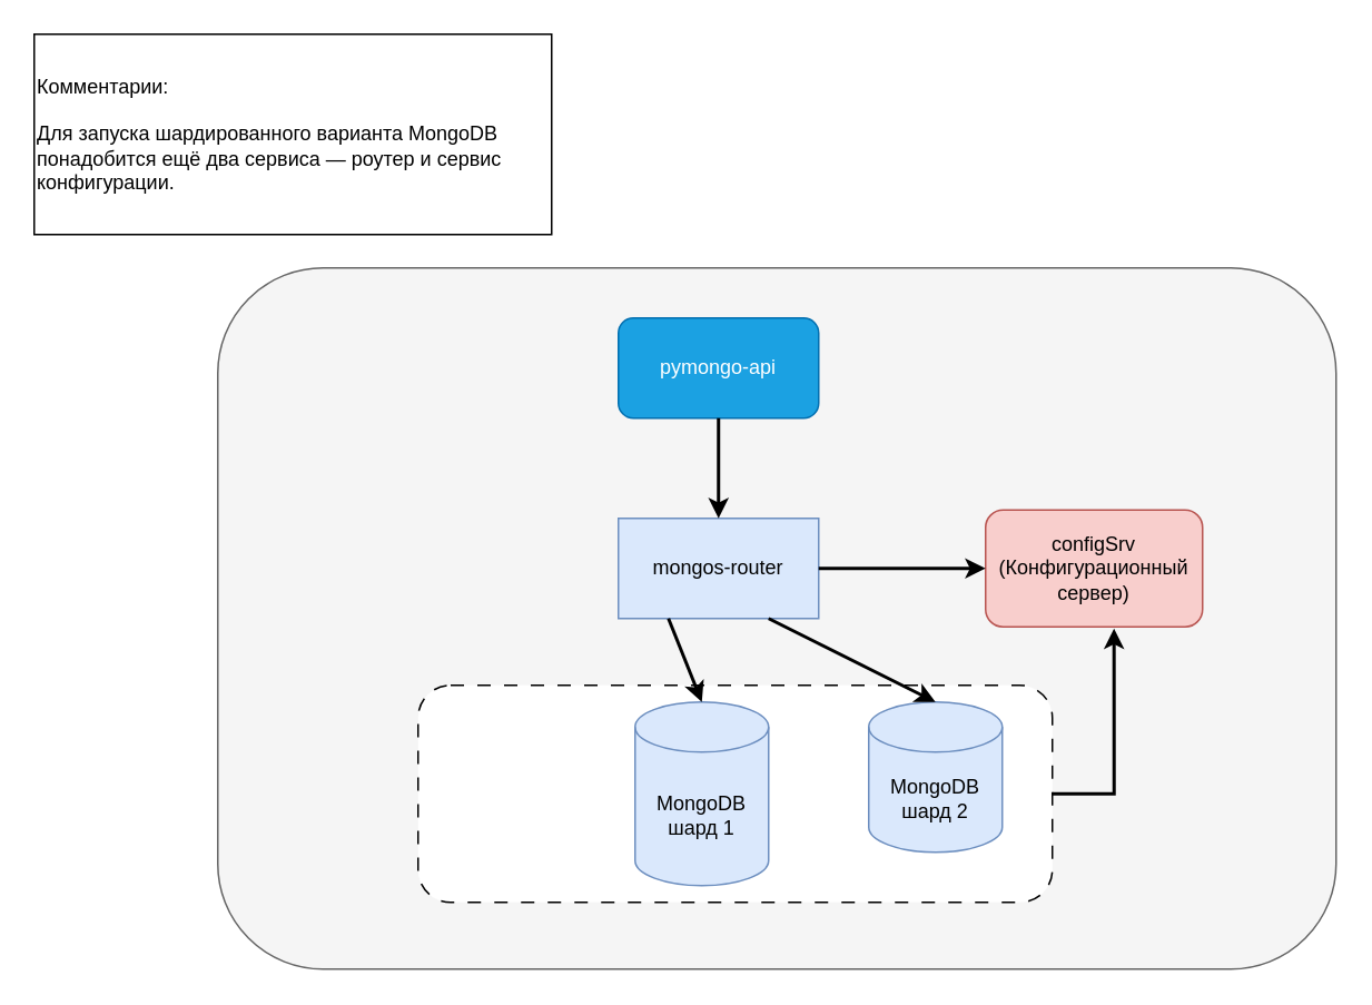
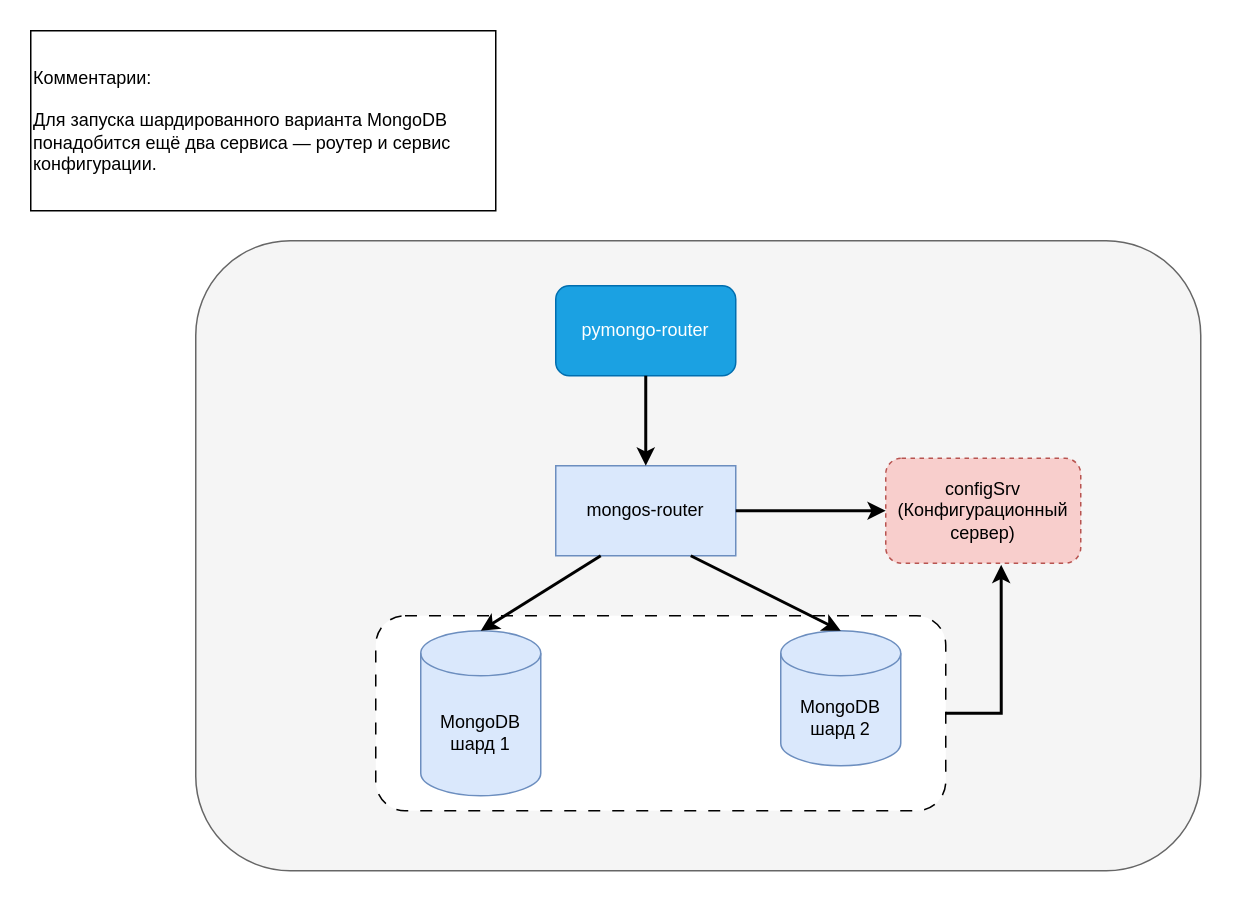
- <mxCell id="4" value="pymongo-api" style="rounded=1;whiteSpace=wrap;html=1;fillColor=#1ba1e2;fontColor=#ffffff;strokeColor=#006EAF;" parent="1" vertex="1"><mxGeometry x="370" y="190" width="120" height="60" as="geometry" /></mxCell>
+ <mxCell id="4" value="pymongo-router" style="rounded=1;whiteSpace=wrap;html=1;fillColor=#1ba1e2;fontColor=#ffffff;strokeColor=#006EAF;" parent="1" vertex="1"><mxGeometry x="370" y="190" width="120" height="60" as="geometry" /></mxCell>
- <mxCell id="9" value="configSrv&lt;div&gt;(Конфигурационный сервер)&lt;/div&gt;" style="rounded=1;whiteSpace=wrap;html=1;fillColor=#f8cecc;strokeColor=#b85450;" vertex="1" parent="1"><mxGeometry x="590" y="305" width="130" height="70" as="geometry" /></mxCell>
+ <mxCell id="9" value="configSrv&lt;div&gt;(Конфигурационный сервер)&lt;/div&gt;" style="rounded=1;whiteSpace=wrap;html=1;fillColor=#f8cecc;strokeColor=#b85450;dashed=1;" vertex="1" parent="1"><mxGeometry x="590" y="305" width="130" height="70" as="geometry" /></mxCell>
- <mxCell id="5" value="MongoDB&lt;div&gt;шард 1&lt;/div&gt;" style="shape=cylinder3;whiteSpace=wrap;html=1;boundedLbl=1;backgroundOutline=1;size=15;fillColor=#dae8fc;strokeColor=#6c8ebf;" vertex="1" parent="1"><mxGeometry x="380" y="420" width="80" height="110" as="geometry" /></mxCell>
+ <mxCell id="5" value="MongoDB&lt;div&gt;шард 1&lt;/div&gt;" style="shape=cylinder3;whiteSpace=wrap;html=1;boundedLbl=1;backgroundOutline=1;size=15;fillColor=#dae8fc;strokeColor=#6c8ebf;" vertex="1" parent="1"><mxGeometry x="280" y="420" width="80" height="110" as="geometry" /></mxCell>
